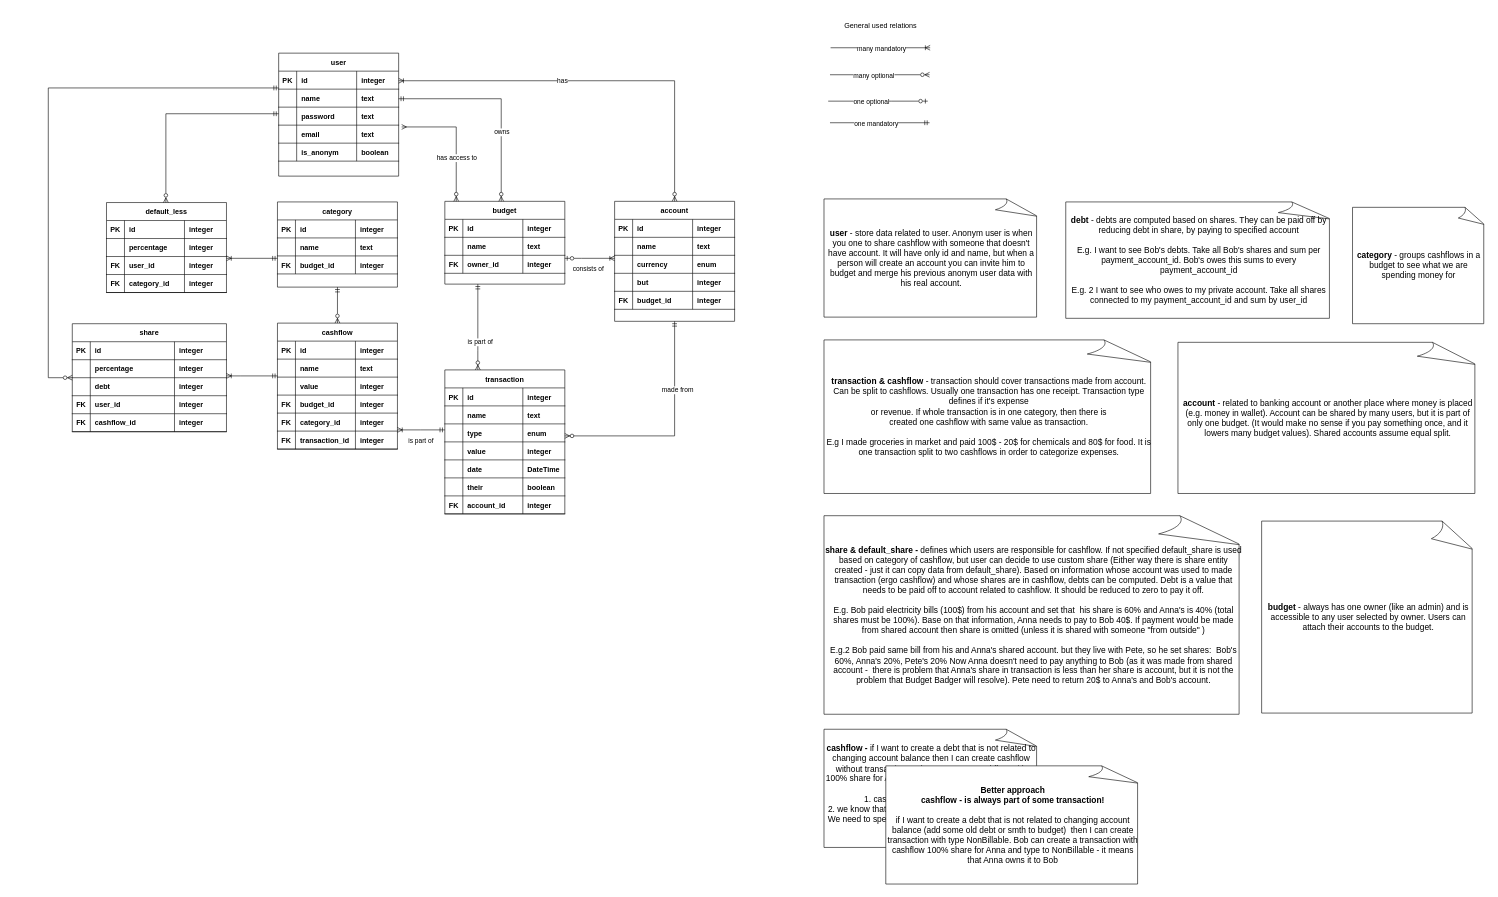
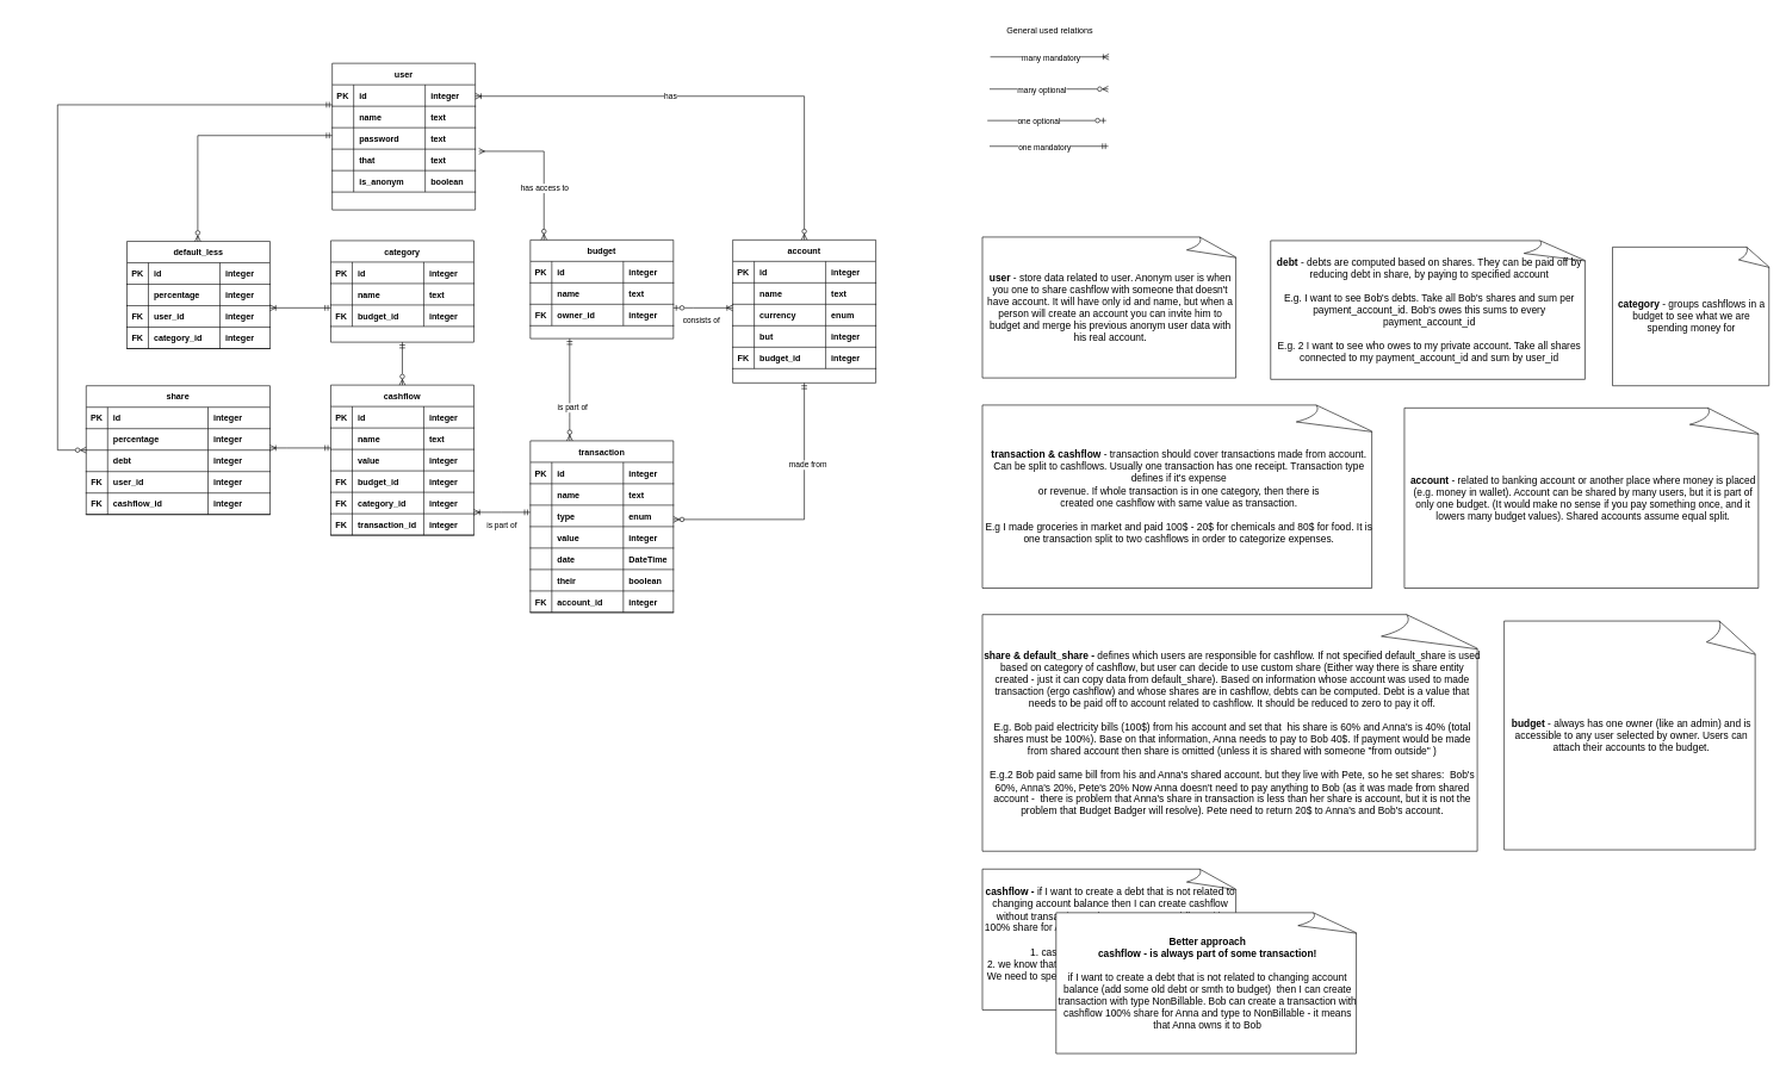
- <mxCell id="177" value="" style="edgeStyle=elbowEdgeStyle;fontSize=12;html=1;endArrow=ERzeroToMany;startArrow=ERmandOne;rounded=0;" parent="1" source="2" target="44" edge="1"><mxGeometry width="100" height="100" relative="1" as="geometry"><mxPoint x="951" y="187" as="sourcePoint" /><mxPoint x="1051" y="87" as="targetPoint" /><Array as="points"><mxPoint x="835" y="164" /></Array></mxGeometry></mxCell>
- <mxCell id="178" value="owns" style="edgeLabel;html=1;align=center;verticalAlign=middle;resizable=0;points=[];" parent="177" vertex="1" connectable="0"><mxGeometry x="0.32" relative="1" as="geometry"><mxPoint as="offset" /></mxGeometry></mxCell>
- <mxCell id="17" value="email" style="shape=partialRectangle;overflow=hidden;connectable=0;fillColor=none;top=0;left=0;bottom=0;right=0;align=left;spacingLeft=6;fontStyle=1;" parent="15" vertex="1"><mxGeometry x="30" width="100" height="30" as="geometry"><mxRectangle width="100" height="30" as="alternateBounds" /></mxGeometry></mxCell>
+ <mxCell id="17" value="that" style="shape=partialRectangle;overflow=hidden;connectable=0;fillColor=none;top=0;left=0;bottom=0;right=0;align=left;spacingLeft=6;fontStyle=1;" parent="15" vertex="1"><mxGeometry x="30" width="100" height="30" as="geometry"><mxRectangle width="100" height="30" as="alternateBounds" /></mxGeometry></mxCell>
